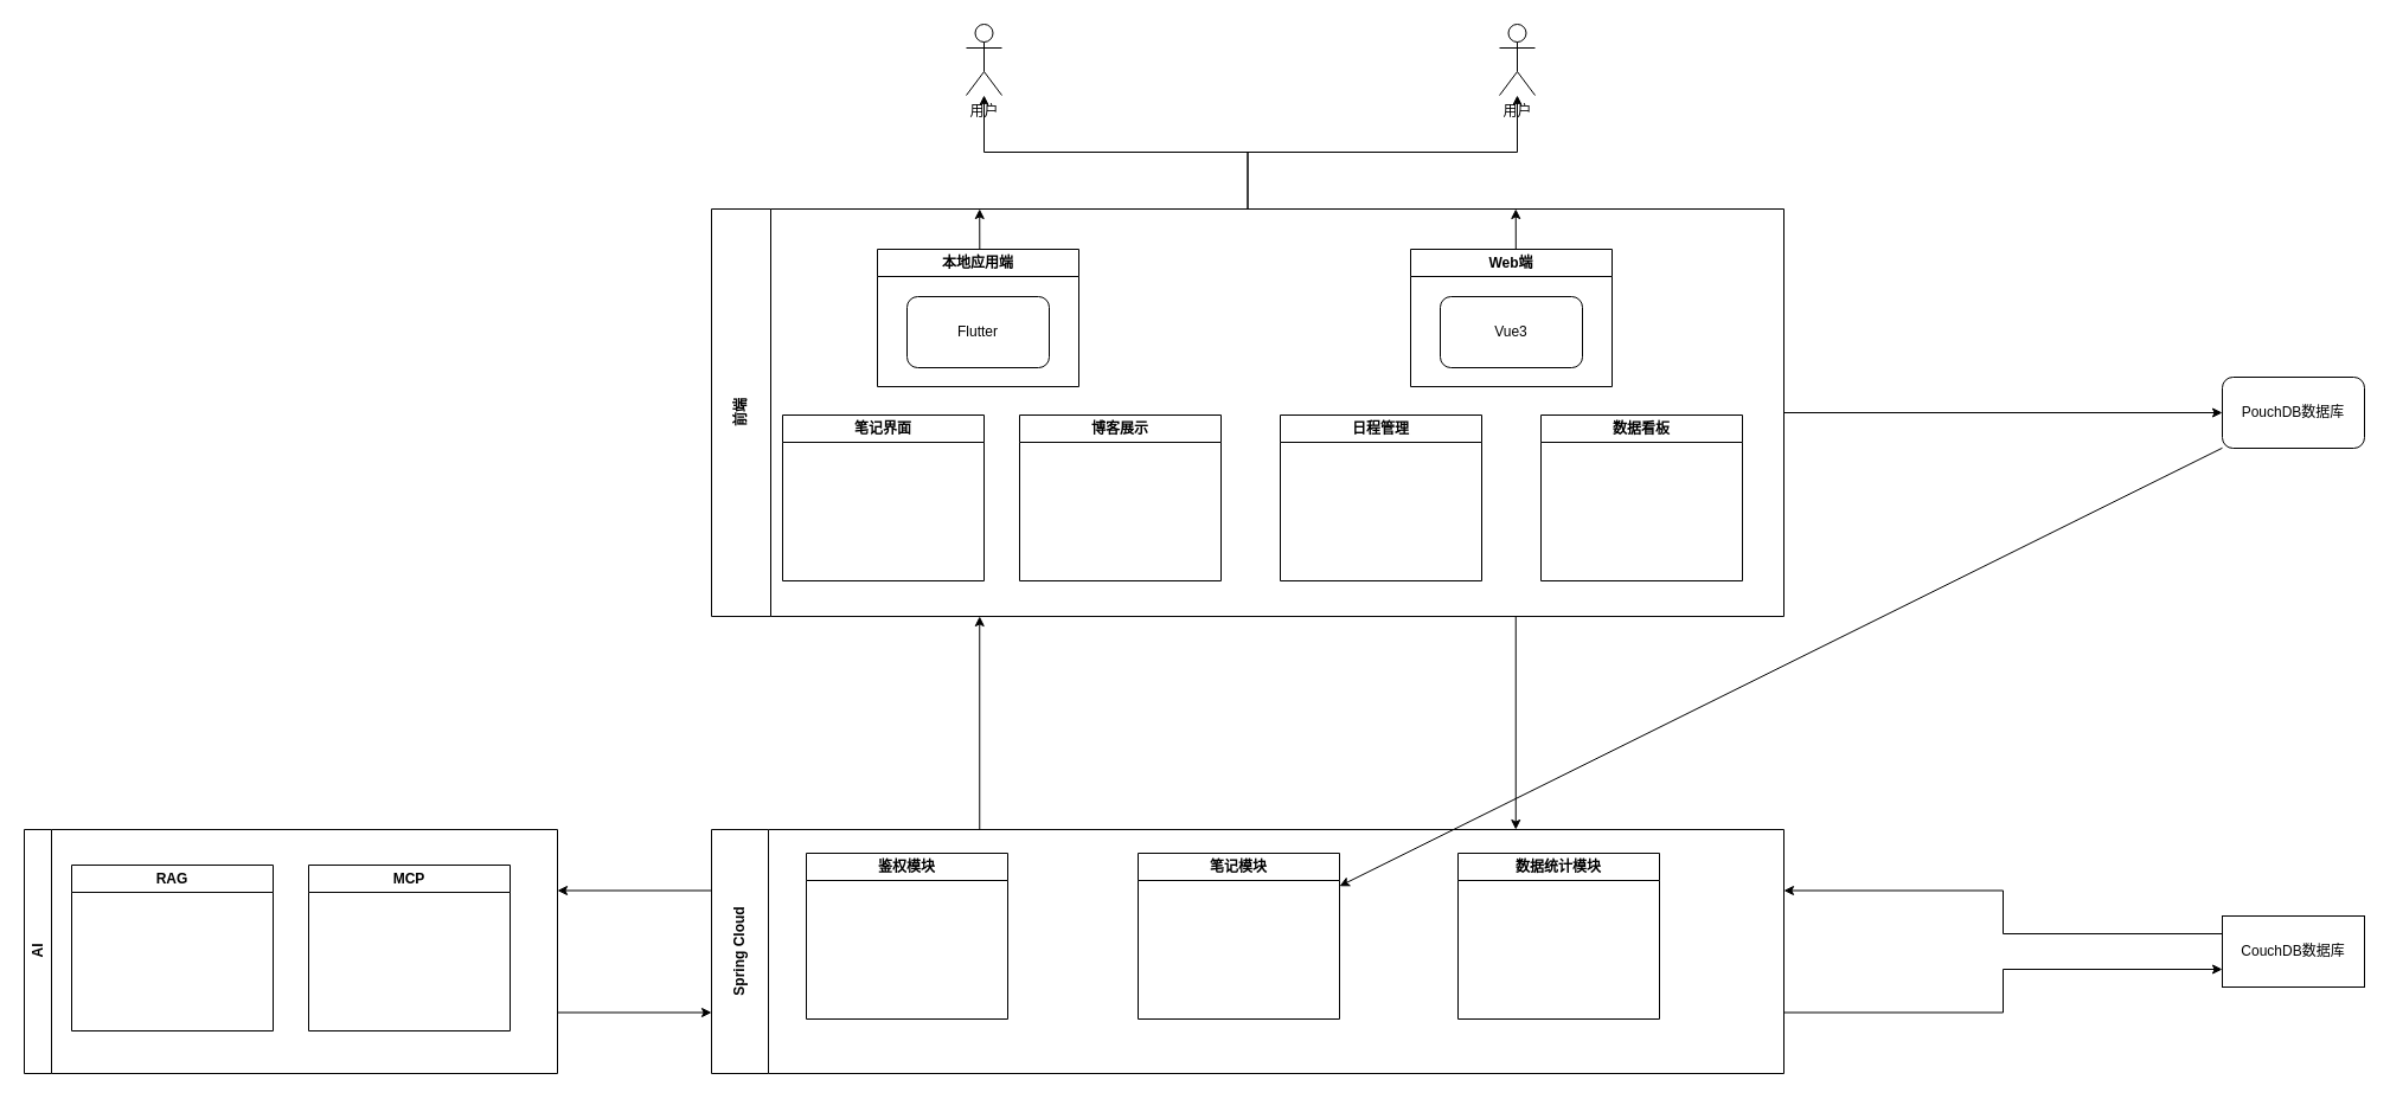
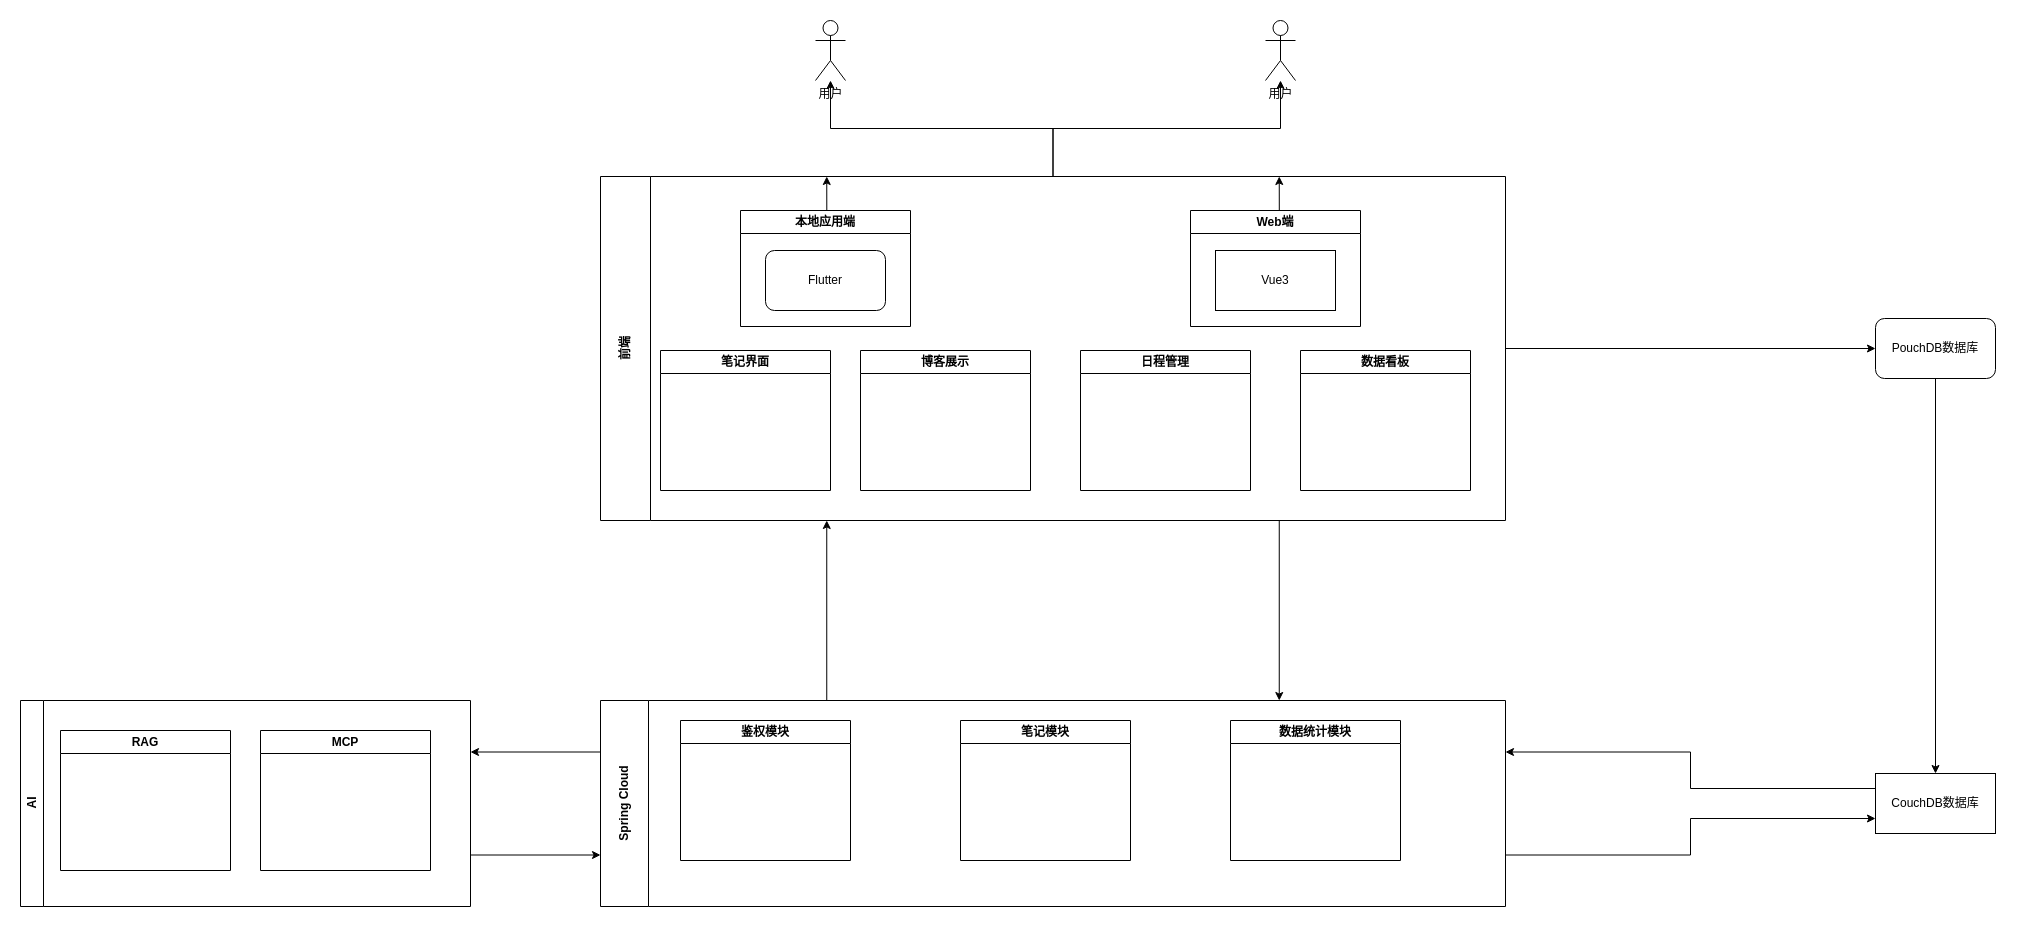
- <mxCell id="17" value="Vue3" style="rounded=1;whiteSpace=wrap;html=1;" vertex="1" parent="16"><mxGeometry x="25" y="40" width="120" height="60" as="geometry" /></mxCell>
+ <mxCell id="17" value="Vue3" style="whiteSpace=wrap;html=1;rounded=0;" vertex="1" parent="16"><mxGeometry x="25" y="40" width="120" height="60" as="geometry" /></mxCell>
- <mxCell id="26" style="edgeStyle=none;rounded=0;orthogonalLoop=1;jettySize=auto;html=1;" parent="1" source="27" target="22" edge="1"><mxGeometry relative="1" as="geometry" /></mxCell>
+ <mxCell id="26" style="edgeStyle=none;rounded=0;orthogonalLoop=1;jettySize=auto;html=1;entryX=0.5;entryY=0;entryDx=0;entryDy=0;" parent="1" source="27" target="29" edge="1"><mxGeometry relative="1" as="geometry" /></mxCell>
